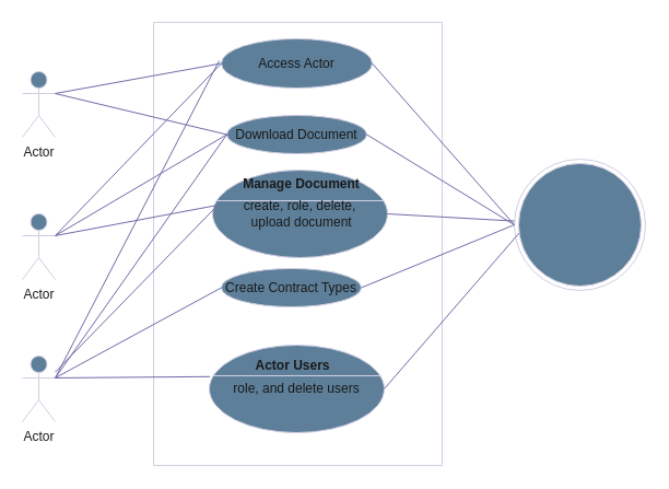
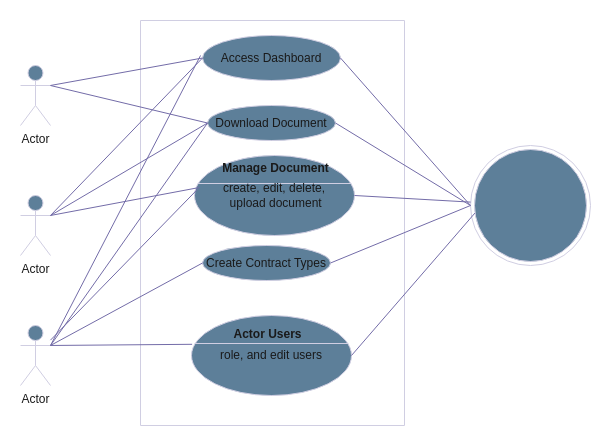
- <mxCell id="8" value="Access Actor" style="ellipse;whiteSpace=wrap;html=1;labelBackgroundColor=none;fillColor=#5D7F99;strokeColor=#D0CEE2;fontColor=#1A1A1A;" parent="5" vertex="1"><mxGeometry x="62" y="15" width="138" height="45" as="geometry" /></mxCell>
+ <mxCell id="8" value="Access Dashboard" style="ellipse;whiteSpace=wrap;html=1;labelBackgroundColor=none;fillColor=#5D7F99;strokeColor=#D0CEE2;fontColor=#1A1A1A;" parent="5" vertex="1"><mxGeometry x="62" y="15" width="138" height="45" as="geometry" /></mxCell>
- <mxCell id="6" value="create, role, delete,&lt;div&gt;&amp;nbsp;upload document&lt;/div&gt;" style="html=1;shape=mxgraph.sysml.useCaseExtPt;whiteSpace=wrap;align=center;labelBackgroundColor=none;fillColor=#5D7F99;strokeColor=#D0CEE2;fontColor=#1A1A1A;" parent="5" vertex="1"><mxGeometry x="54" y="135" width="160" height="80" as="geometry" /></mxCell>
+ <mxCell id="6" value="create, edit, delete,&lt;div&gt;&amp;nbsp;upload document&lt;/div&gt;" style="html=1;shape=mxgraph.sysml.useCaseExtPt;whiteSpace=wrap;align=center;labelBackgroundColor=none;fillColor=#5D7F99;strokeColor=#D0CEE2;fontColor=#1A1A1A;" parent="5" vertex="1"><mxGeometry x="54" y="135" width="160" height="80" as="geometry" /></mxCell>
- <mxCell id="10" value="role, and delete users" style="html=1;shape=mxgraph.sysml.useCaseExtPt;whiteSpace=wrap;align=center;labelBackgroundColor=none;fillColor=#5D7F99;strokeColor=#D0CEE2;fontColor=#1A1A1A;" parent="5" vertex="1"><mxGeometry x="51" y="295" width="160" height="80" as="geometry" /></mxCell>
+ <mxCell id="10" value="role, and edit users" style="html=1;shape=mxgraph.sysml.useCaseExtPt;whiteSpace=wrap;align=center;labelBackgroundColor=none;fillColor=#5D7F99;strokeColor=#D0CEE2;fontColor=#1A1A1A;" parent="5" vertex="1"><mxGeometry x="51" y="295" width="160" height="80" as="geometry" /></mxCell>
